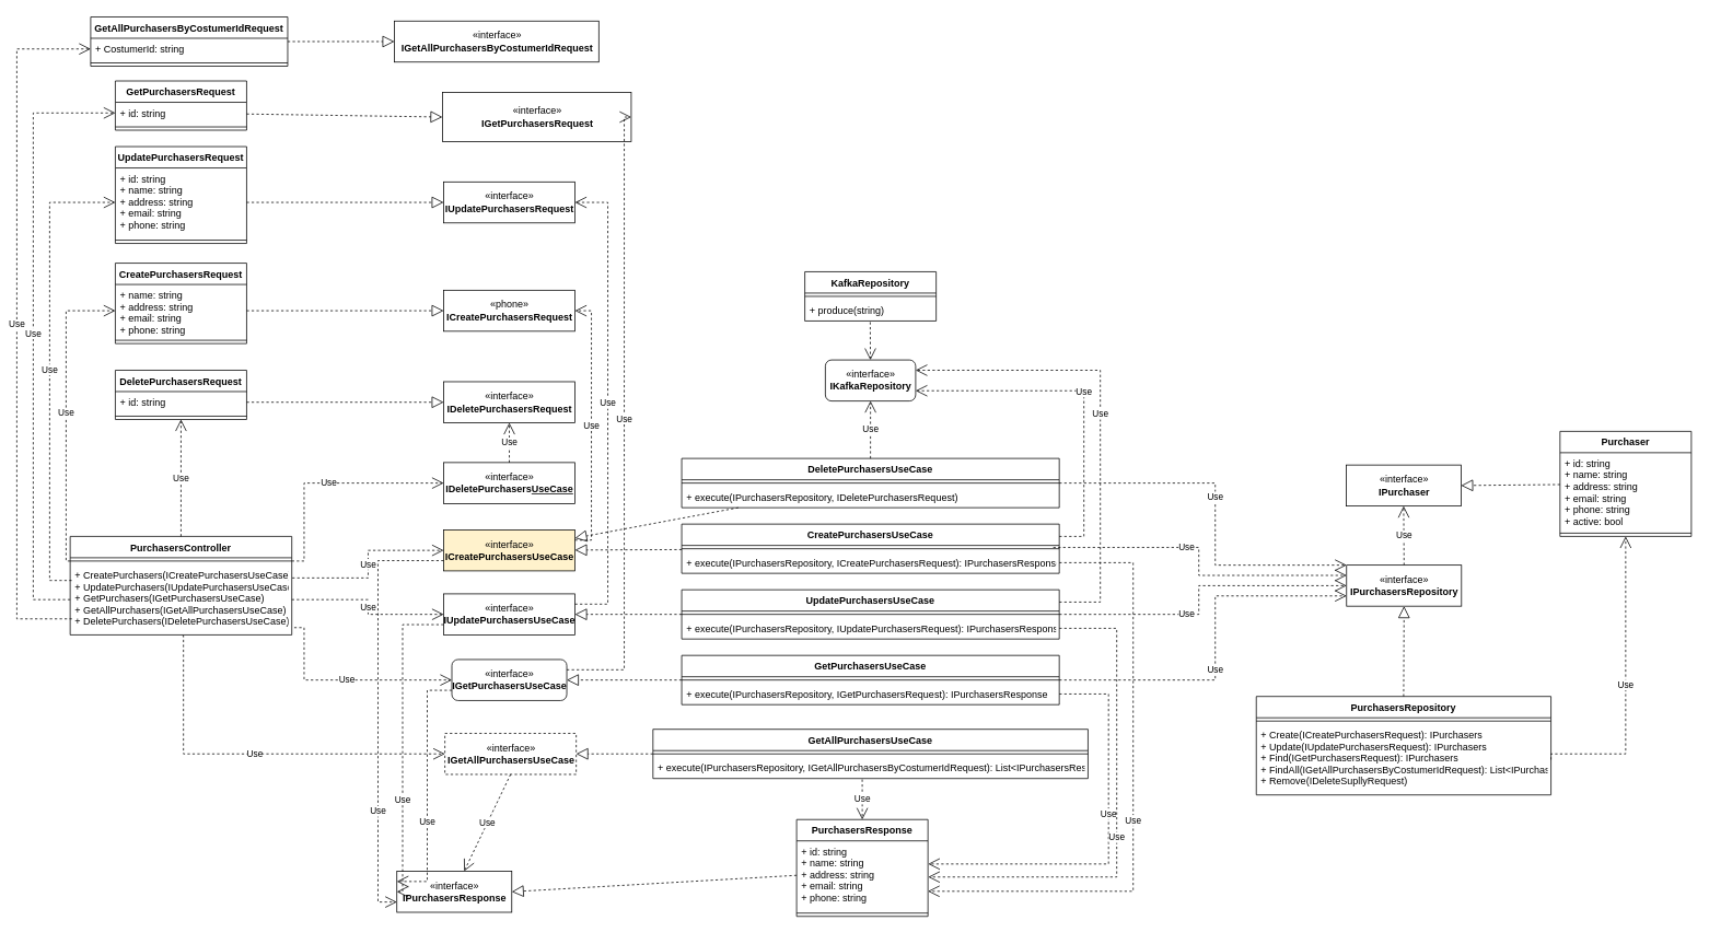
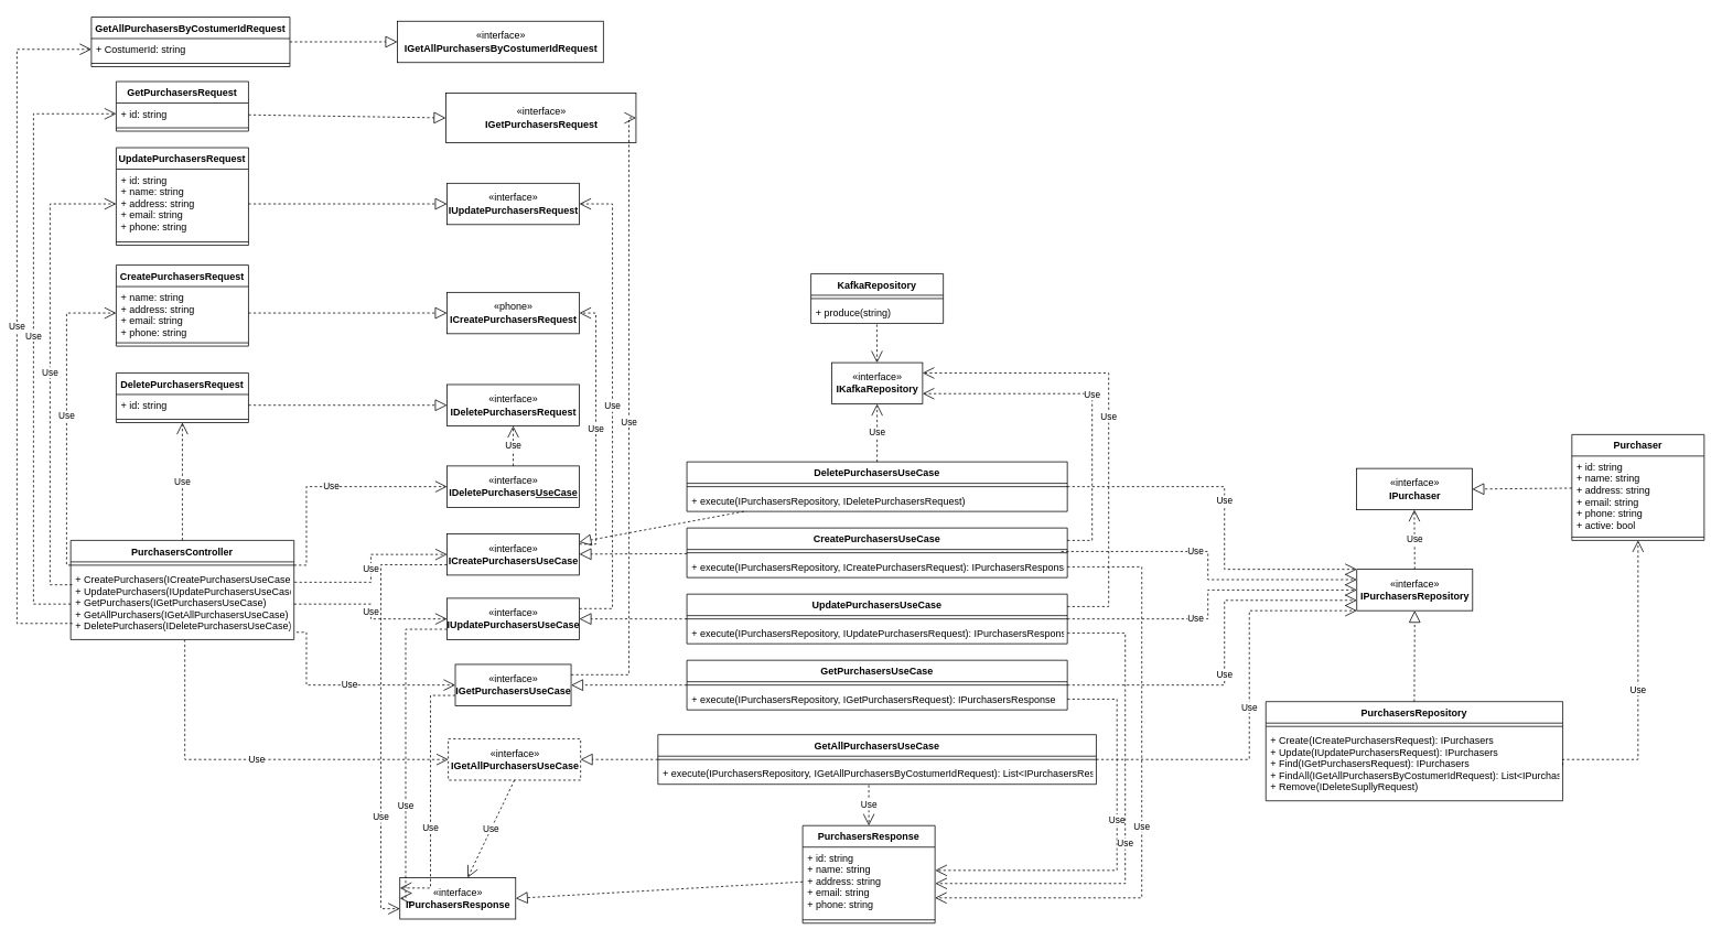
- <mxCell id="83" value="«interface»&lt;br&gt;&lt;b&gt;IKafkaRepository&lt;/b&gt;" style="html=1;rounded=1;" parent="1" vertex="1"><mxGeometry x="1005" y="438" width="110" height="50" as="geometry" /></mxCell>
+ <mxCell id="83" value="«interface»&lt;br&gt;&lt;b&gt;IKafkaRepository&lt;/b&gt;" style="html=1;" parent="1" vertex="1"><mxGeometry x="1005" y="438" width="110" height="50" as="geometry" /></mxCell>
- <mxCell id="21" value="«interface»&lt;br&gt;&lt;b&gt;ICreatePurchasersUseCase&lt;/b&gt;" style="html=1;fillColor=#fff2cc;" parent="1" vertex="1"><mxGeometry x="540" y="645" width="160" height="50" as="geometry" /></mxCell>
+ <mxCell id="21" value="«interface»&lt;br&gt;&lt;b&gt;ICreatePurchasersUseCase&lt;/b&gt;" style="html=1;" parent="1" vertex="1"><mxGeometry x="540" y="645" width="160" height="50" as="geometry" /></mxCell>
- <mxCell id="23" value="«interface»&lt;br&gt;&lt;b&gt;IGetPurchasersUseCase&lt;/b&gt;" style="html=1;rounded=1;" parent="1" vertex="1"><mxGeometry x="550" y="803" width="140" height="50" as="geometry" /></mxCell>
+ <mxCell id="23" value="«interface»&lt;br&gt;&lt;b&gt;IGetPurchasersUseCase&lt;/b&gt;" style="html=1;" parent="1" vertex="1"><mxGeometry x="550" y="803" width="140" height="50" as="geometry" /></mxCell>
+ <mxCell id="98" value="Use" style="endArrow=open;endSize=12;dashed=1;html=1;rounded=0;exitX=1;exitY=0.5;exitDx=0;exitDy=0;entryX=0;entryY=1;entryDx=0;entryDy=0;edgeStyle=elbowEdgeStyle;" parent="1" source="92" target="75" edge="1"><mxGeometry width="160" relative="1" as="geometry"><mxPoint x="1470" y="1018" as="sourcePoint" /><mxPoint x="1630" y="1018" as="targetPoint" /><Array as="points"><mxPoint x="1510" y="838" /></Array></mxGeometry></mxCell>
